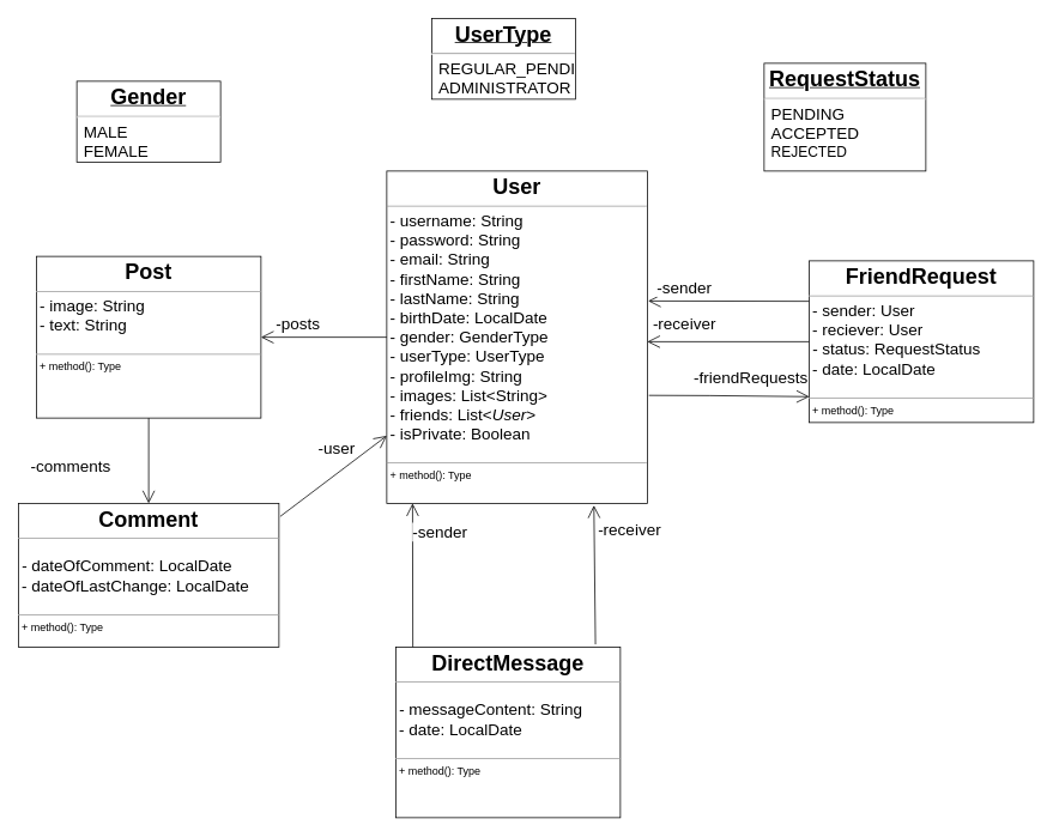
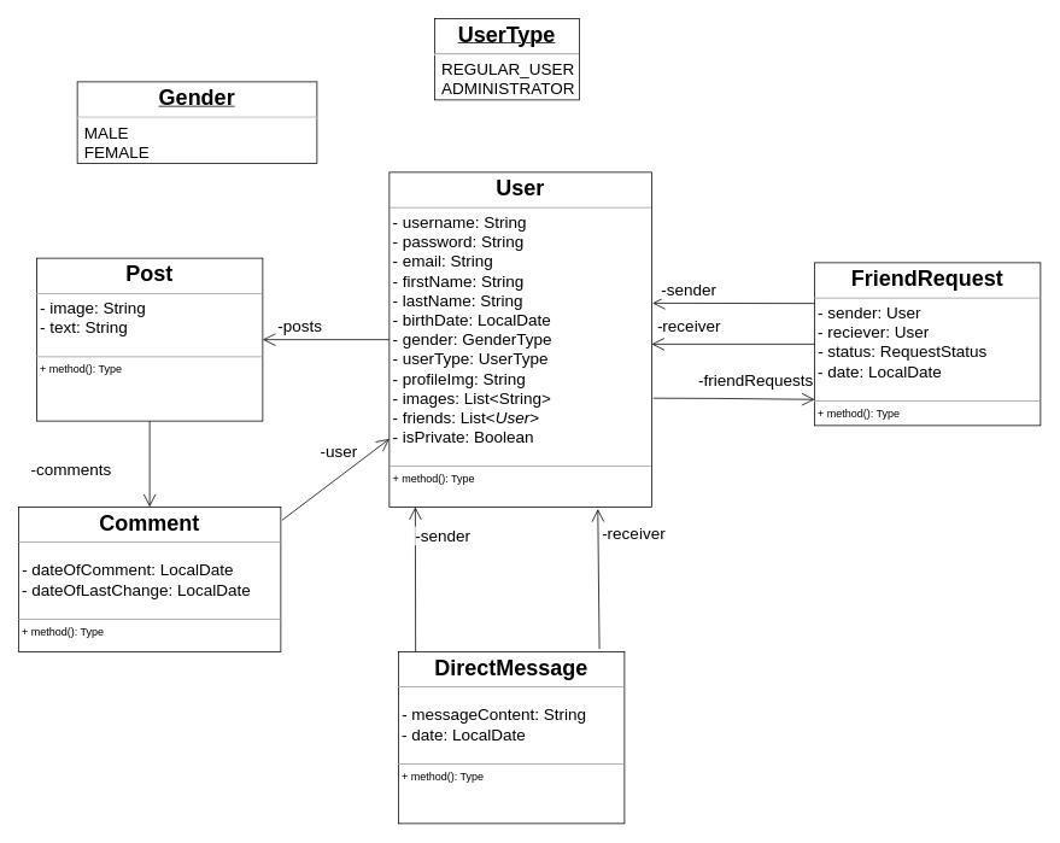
- <mxCell id="13" value="&lt;p style=&quot;margin: 0px ; margin-top: 4px ; text-align: center ; text-decoration: underline&quot;&gt;&lt;span style=&quot;font-size: 24px&quot;&gt;&lt;b&gt;UserType&lt;/b&gt;&lt;/span&gt;&lt;/p&gt;&lt;hr&gt;&lt;p style=&quot;margin: 0px ; margin-left: 8px&quot;&gt;&lt;span style=&quot;font-size: 18px&quot;&gt;REGULAR_PENDING&lt;/span&gt;&lt;/p&gt;&lt;p style=&quot;margin: 0px ; margin-left: 8px&quot;&gt;&lt;font style=&quot;font-size: 18px&quot;&gt;ADMINISTRATOR&lt;/font&gt;&lt;/p&gt;" style="verticalAlign=top;align=left;overflow=fill;fontSize=12;fontFamily=Helvetica;html=1;" vertex="1" parent="1"><mxGeometry x="480" y="20" width="160" height="90" as="geometry" /></mxCell>
+ <mxCell id="13" value="&lt;p style=&quot;margin: 0px ; margin-top: 4px ; text-align: center ; text-decoration: underline&quot;&gt;&lt;span style=&quot;font-size: 24px&quot;&gt;&lt;b&gt;UserType&lt;/b&gt;&lt;/span&gt;&lt;/p&gt;&lt;hr&gt;&lt;p style=&quot;margin: 0px ; margin-left: 8px&quot;&gt;&lt;span style=&quot;font-size: 18px&quot;&gt;REGULAR_USER&lt;/span&gt;&lt;/p&gt;&lt;p style=&quot;margin: 0px ; margin-left: 8px&quot;&gt;&lt;font style=&quot;font-size: 18px&quot;&gt;ADMINISTRATOR&lt;/font&gt;&lt;/p&gt;" style="verticalAlign=top;align=left;overflow=fill;fontSize=12;fontFamily=Helvetica;html=1;" vertex="1" parent="1"><mxGeometry x="480" y="20" width="160" height="90" as="geometry" /></mxCell>
- <mxCell id="8" value="&lt;p style=&quot;margin: 0px ; margin-top: 4px ; text-align: center ; text-decoration: underline&quot;&gt;&lt;b&gt;&lt;font style=&quot;font-size: 24px&quot;&gt;RequestStatus&lt;/font&gt;&lt;/b&gt;&lt;/p&gt;&lt;hr&gt;&lt;p style=&quot;margin: 0px ; margin-left: 8px&quot;&gt;&lt;font style=&quot;font-size: 18px&quot;&gt;PENDING&lt;/font&gt;&lt;/p&gt;&lt;p style=&quot;margin: 0px ; margin-left: 8px&quot;&gt;&lt;font style=&quot;font-size: 18px&quot;&gt;ACCEPTED&lt;/font&gt;&lt;/p&gt;&lt;p style=&quot;margin: 0px ; margin-left: 8px&quot;&gt;&lt;font size=&quot;3&quot;&gt;REJECTED&lt;/font&gt;&lt;/p&gt;" style="verticalAlign=top;align=left;overflow=fill;fontSize=12;fontFamily=Helvetica;html=1;" vertex="1" parent="1"><mxGeometry x="850" y="70" width="180" height="120" as="geometry" /></mxCell>
- <mxCell id="7" value="&lt;p style=&quot;margin: 0px ; margin-top: 4px ; text-align: center ; text-decoration: underline&quot;&gt;&lt;b&gt;&lt;font style=&quot;font-size: 24px&quot;&gt;Gender&lt;/font&gt;&lt;/b&gt;&lt;/p&gt;&lt;hr&gt;&lt;p style=&quot;margin: 0px ; margin-left: 8px&quot;&gt;&lt;font style=&quot;font-size: 18px&quot;&gt;MALE&lt;/font&gt;&lt;/p&gt;&lt;p style=&quot;margin: 0px ; margin-left: 8px&quot;&gt;&lt;font style=&quot;font-size: 18px&quot;&gt;FEMALE&lt;/font&gt;&lt;/p&gt;" style="verticalAlign=top;align=left;overflow=fill;fontSize=12;fontFamily=Helvetica;html=1;" vertex="1" parent="1"><mxGeometry x="85" y="90" width="160" height="90" as="geometry" /></mxCell>
+ <mxCell id="7" value="&lt;p style=&quot;margin: 0px ; margin-top: 4px ; text-align: center ; text-decoration: underline&quot;&gt;&lt;b&gt;&lt;font style=&quot;font-size: 24px&quot;&gt;Gender&lt;/font&gt;&lt;/b&gt;&lt;/p&gt;&lt;hr&gt;&lt;p style=&quot;margin: 0px ; margin-left: 8px&quot;&gt;&lt;font style=&quot;font-size: 18px&quot;&gt;MALE&lt;/font&gt;&lt;/p&gt;&lt;p style=&quot;margin: 0px ; margin-left: 8px&quot;&gt;&lt;font style=&quot;font-size: 18px&quot;&gt;FEMALE&lt;/font&gt;&lt;/p&gt;" style="verticalAlign=top;align=left;overflow=fill;fontSize=12;fontFamily=Helvetica;html=1;" vertex="1" parent="1"><mxGeometry x="85" y="90" width="265" height="90" as="geometry" /></mxCell>
